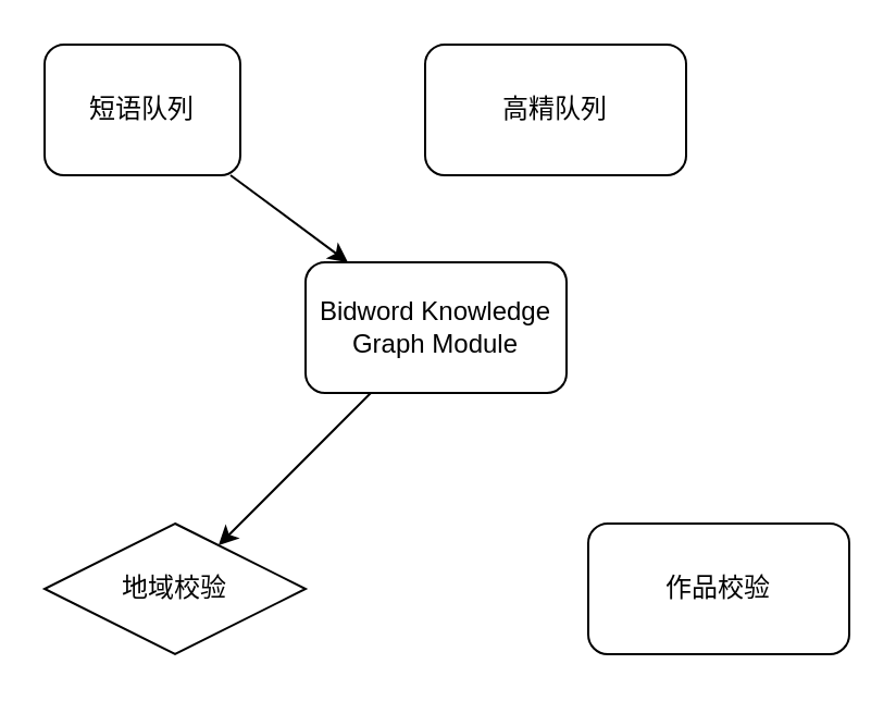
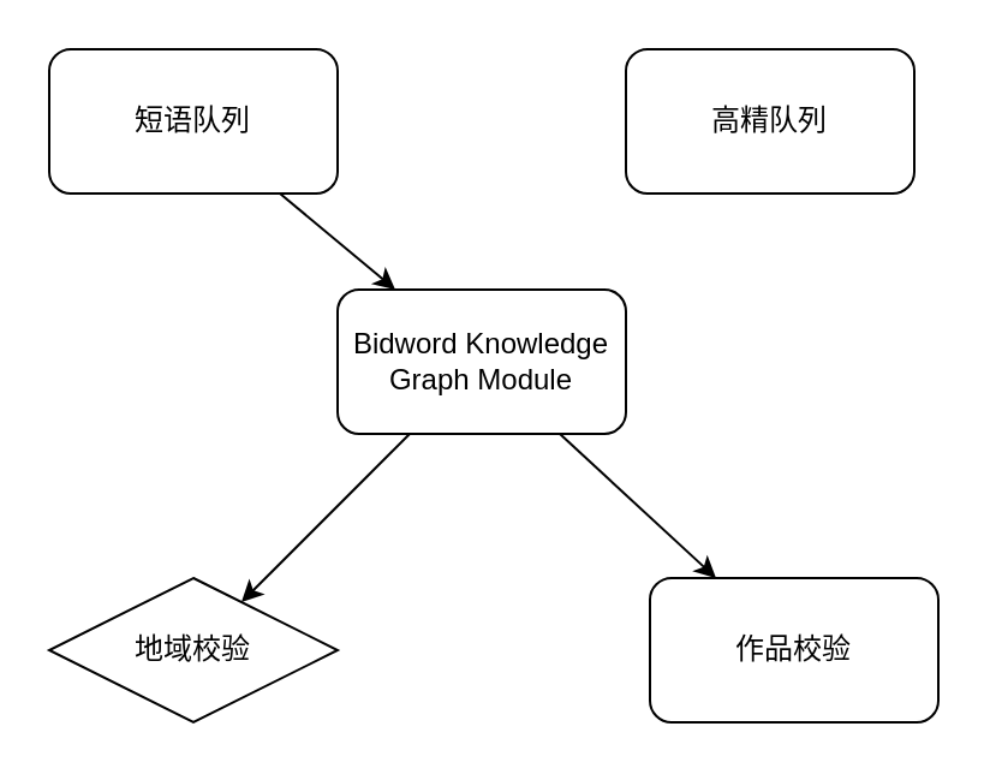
- <mxCell id="3" value="短语队列" style="rounded=1;whiteSpace=wrap;html=1;" vertex="1" parent="1"><mxGeometry x="20" y="20" width="90" height="60" as="geometry" /></mxCell>
+ <mxCell id="3" value="短语队列" style="rounded=1;whiteSpace=wrap;html=1;" vertex="1" parent="1"><mxGeometry x="20" y="20" width="120" height="60" as="geometry" /></mxCell>
- <mxCell id="4" value="高精队列" style="rounded=1;whiteSpace=wrap;html=1;" vertex="1" parent="1"><mxGeometry x="195" y="20" width="120" height="60" as="geometry" /></mxCell>
+ <mxCell id="4" value="高精队列" style="rounded=1;whiteSpace=wrap;html=1;" vertex="1" parent="1"><mxGeometry x="260" y="20" width="120" height="60" as="geometry" /></mxCell>
+ <mxCell id="9" value="" style="endArrow=classic;html=1;" edge="1" parent="1" source="2" target="6"><mxGeometry width="50" height="50" relative="1" as="geometry"><mxPoint x="200" y="190" as="sourcePoint" /><mxPoint x="248" y="230" as="targetPoint" /></mxGeometry></mxCell>
